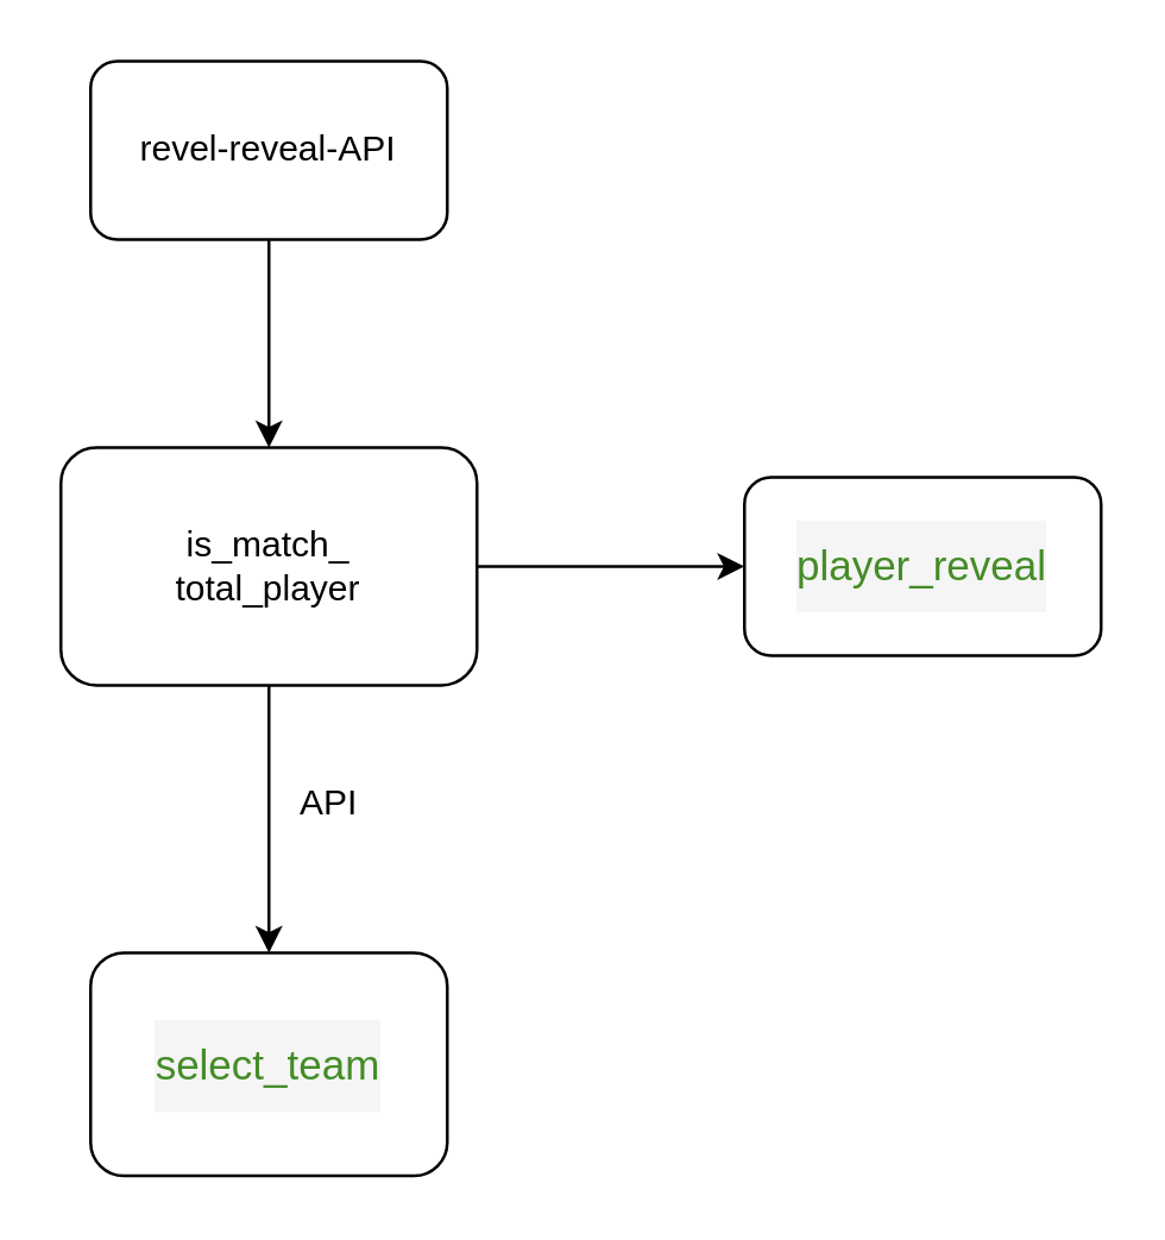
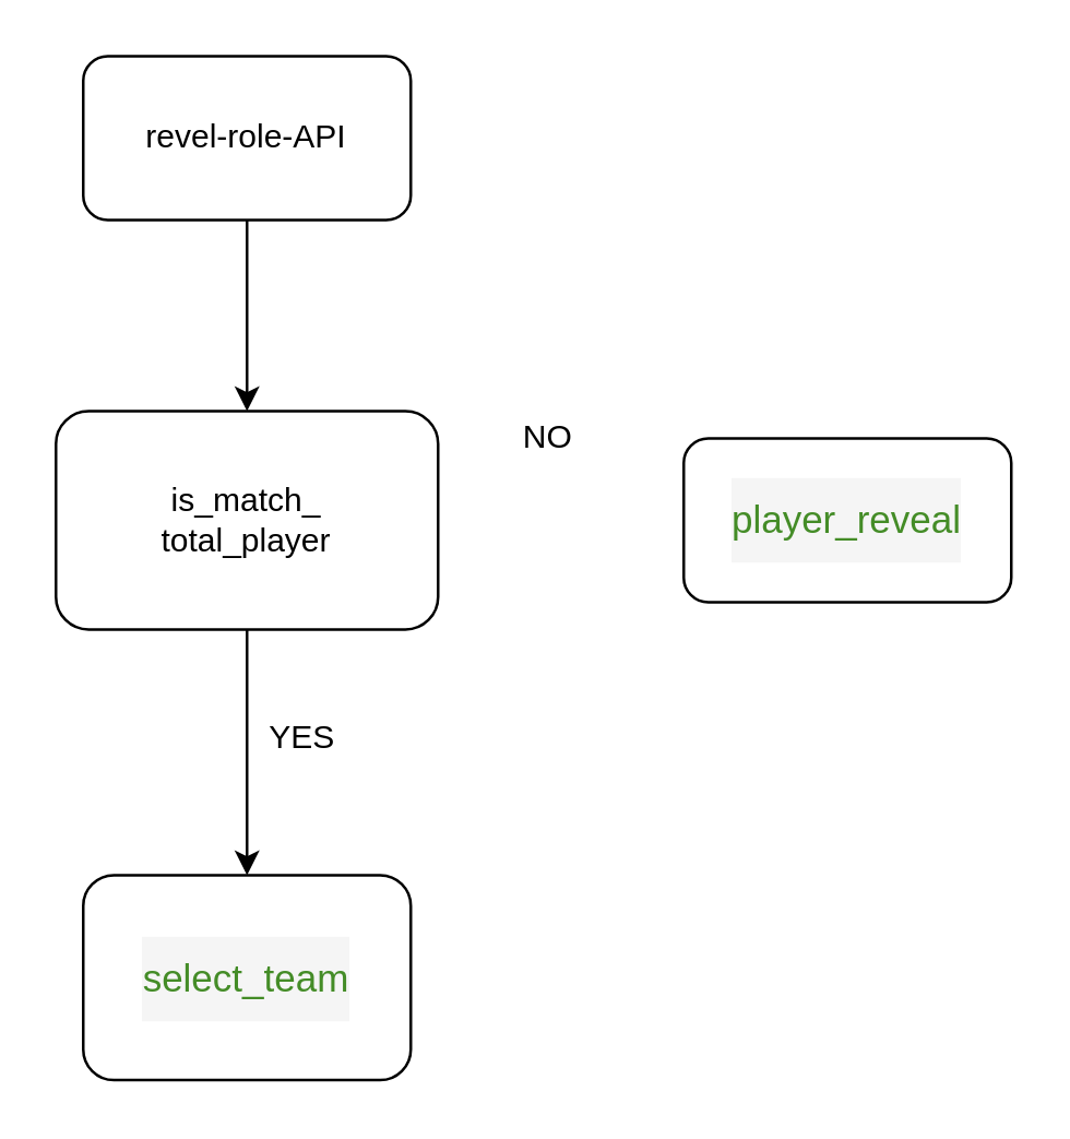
- <mxCell id="3" value="revel-reveal-API" style="rounded=1;whiteSpace=wrap;html=1;" vertex="1" parent="1"><mxGeometry x="30" y="20" width="120" height="60" as="geometry" /></mxCell>
+ <mxCell id="3" value="revel-role-API" style="rounded=1;whiteSpace=wrap;html=1;" vertex="1" parent="1"><mxGeometry x="30" y="20" width="120" height="60" as="geometry" /></mxCell>
+ <mxCell id="8" value="NO" style="text;html=1;align=center;verticalAlign=middle;resizable=0;points=[];autosize=1;" vertex="1" parent="1"><mxGeometry x="185" y="150" width="30" height="20" as="geometry" /></mxCell>
- <mxCell id="4" value="" style="edgeStyle=orthogonalEdgeStyle;rounded=0;orthogonalLoop=1;jettySize=auto;html=1;" edge="1" parent="1" source="6" target="7"><mxGeometry relative="1" as="geometry" /></mxCell>
- <mxCell id="10" value="API" style="text;html=1;align=center;verticalAlign=middle;resizable=0;points=[];autosize=1;" vertex="1" parent="1"><mxGeometry x="90" y="260" width="40" height="20" as="geometry" /></mxCell>
+ <mxCell id="10" value="YES" style="text;html=1;align=center;verticalAlign=middle;resizable=0;points=[];autosize=1;" vertex="1" parent="1"><mxGeometry x="90" y="260" width="40" height="20" as="geometry" /></mxCell>
